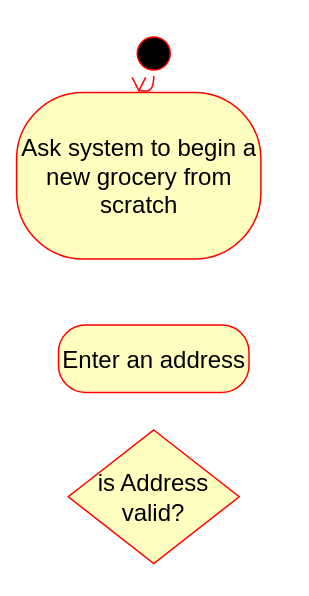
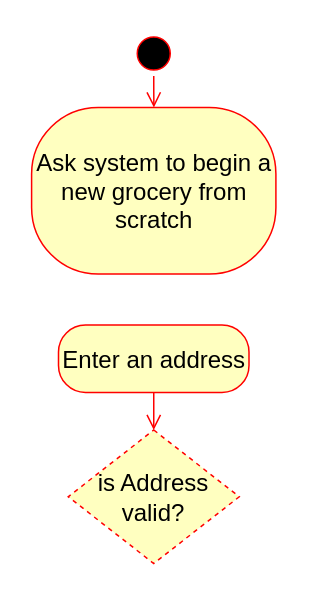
- <mxCell id="4" value="Ask system to begin a new grocery from scratch" style="rounded=1;whiteSpace=wrap;html=1;arcSize=40;fontColor=#000000;fillColor=#ffffc0;strokeColor=#ff0000;fontSize=16;" vertex="1" parent="1"><mxGeometry x="10.57" y="61" width="162.87" height="111" as="geometry" /></mxCell>
+ <mxCell id="4" value="Ask system to begin a new grocery from scratch" style="rounded=1;whiteSpace=wrap;html=1;arcSize=40;fontColor=#000000;fillColor=#ffffc0;strokeColor=#ff0000;fontSize=16;" vertex="1" parent="1"><mxGeometry x="20.57" y="71" width="162.87" height="111" as="geometry" /></mxCell>
+ <mxCell id="6" value="" style="edgeStyle=orthogonalEdgeStyle;html=1;verticalAlign=bottom;endArrow=open;endSize=8;strokeColor=#ff0000;rounded=0;fontSize=12;curved=1;" edge="1" source="5" parent="1" target="7"><mxGeometry relative="1" as="geometry"><mxPoint x="98" y="316" as="targetPoint" /></mxGeometry></mxCell>
- <mxCell id="7" value="is Address valid?" style="rhombus;whiteSpace=wrap;html=1;fillColor=#ffffc0;strokeColor=#ff0000;fontSize=16;" vertex="1" parent="1"><mxGeometry x="45" y="286" width="114" height="89" as="geometry" /></mxCell>
+ <mxCell id="7" value="is Address valid?" style="rhombus;whiteSpace=wrap;html=1;fillColor=#ffffc0;strokeColor=#ff0000;fontSize=16;dashed=1;" vertex="1" parent="1"><mxGeometry x="45" y="286" width="114" height="89" as="geometry" /></mxCell>
